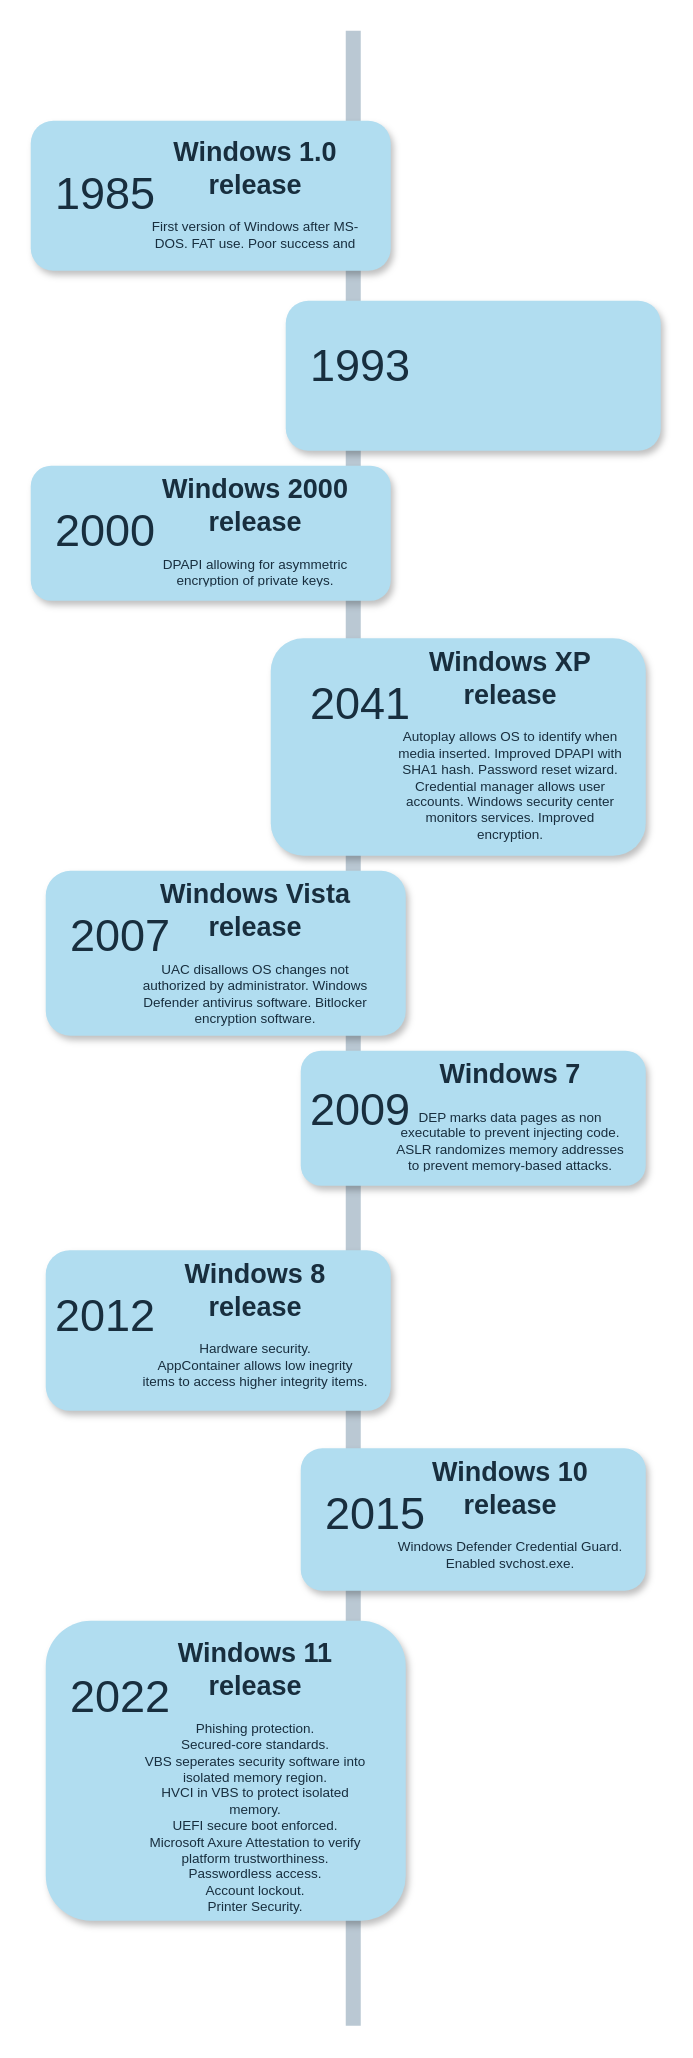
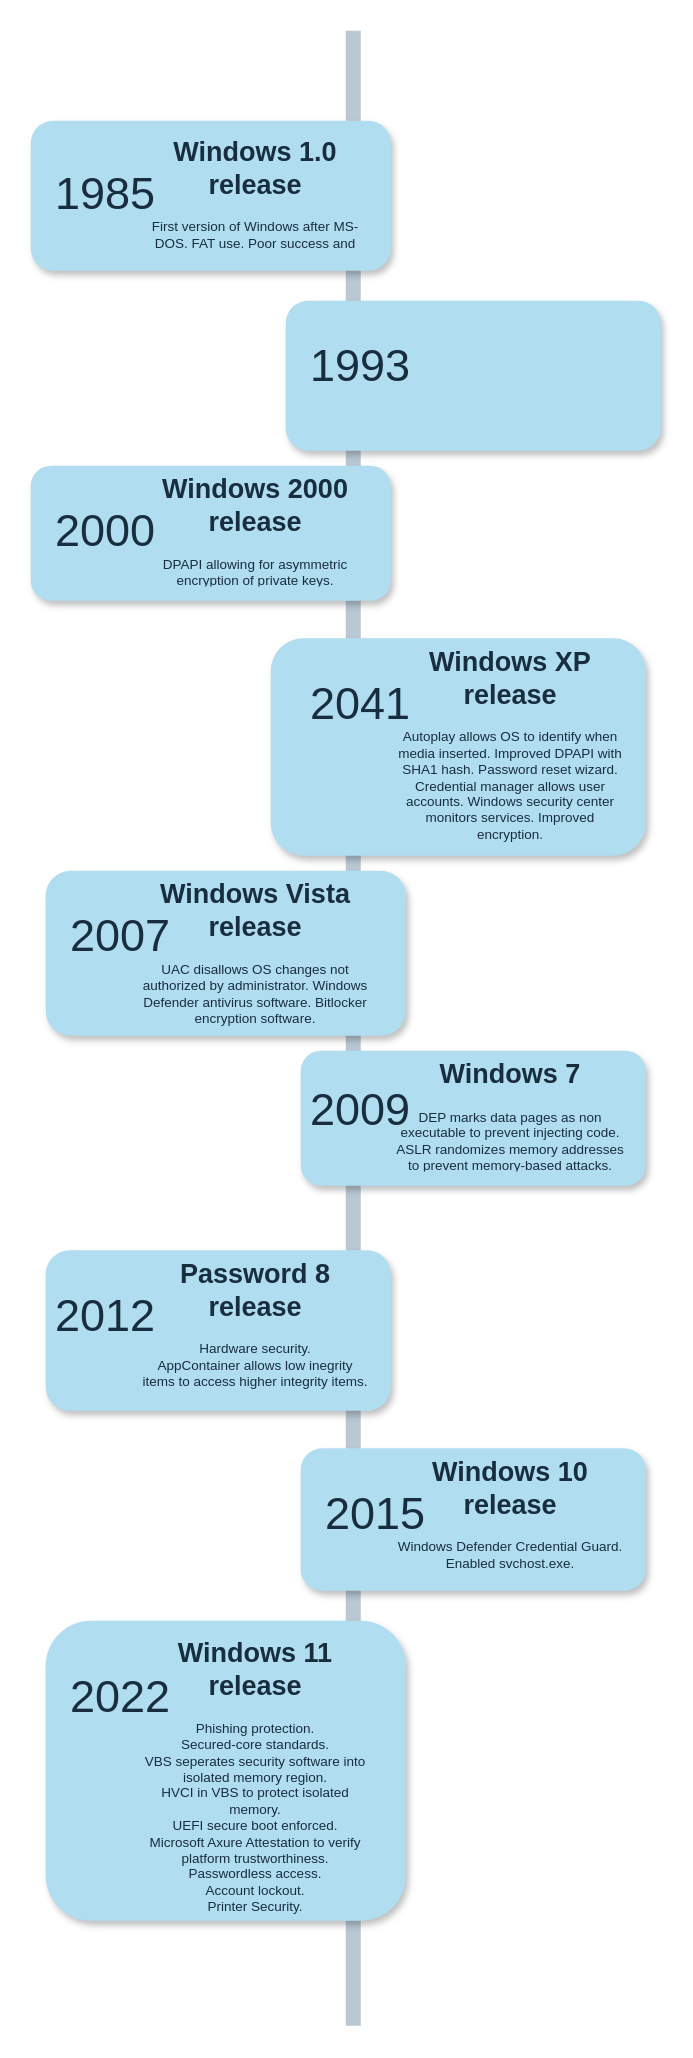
- <mxCell id="24" value="&lt;h1&gt;Windows 8 release&lt;/h1&gt;&lt;div&gt;Hardware security.&lt;/div&gt;&lt;div&gt;AppContainer allows low inegrity items to access higher integrity items.&lt;/div&gt;&lt;div&gt;&lt;br&gt;&lt;/div&gt;" style="text;html=1;spacing=5;spacingTop=-20;whiteSpace=wrap;overflow=hidden;strokeColor=none;strokeWidth=4;fillColor=none;fontSize=9;fontColor=#182E3E;align=center;labelBackgroundColor=none;" parent="1" vertex="1"><mxGeometry x="90" y="836.5" width="160" height="100" as="geometry" /></mxCell>
+ <mxCell id="24" value="&lt;h1&gt;Password 8 release&lt;/h1&gt;&lt;div&gt;Hardware security.&lt;/div&gt;&lt;div&gt;AppContainer allows low inegrity items to access higher integrity items.&lt;/div&gt;&lt;div&gt;&lt;br&gt;&lt;/div&gt;" style="text;html=1;spacing=5;spacingTop=-20;whiteSpace=wrap;overflow=hidden;strokeColor=none;strokeWidth=4;fillColor=none;fontSize=9;fontColor=#182E3E;align=center;labelBackgroundColor=none;" parent="1" vertex="1"><mxGeometry x="90" y="836.5" width="160" height="100" as="geometry" /></mxCell>
